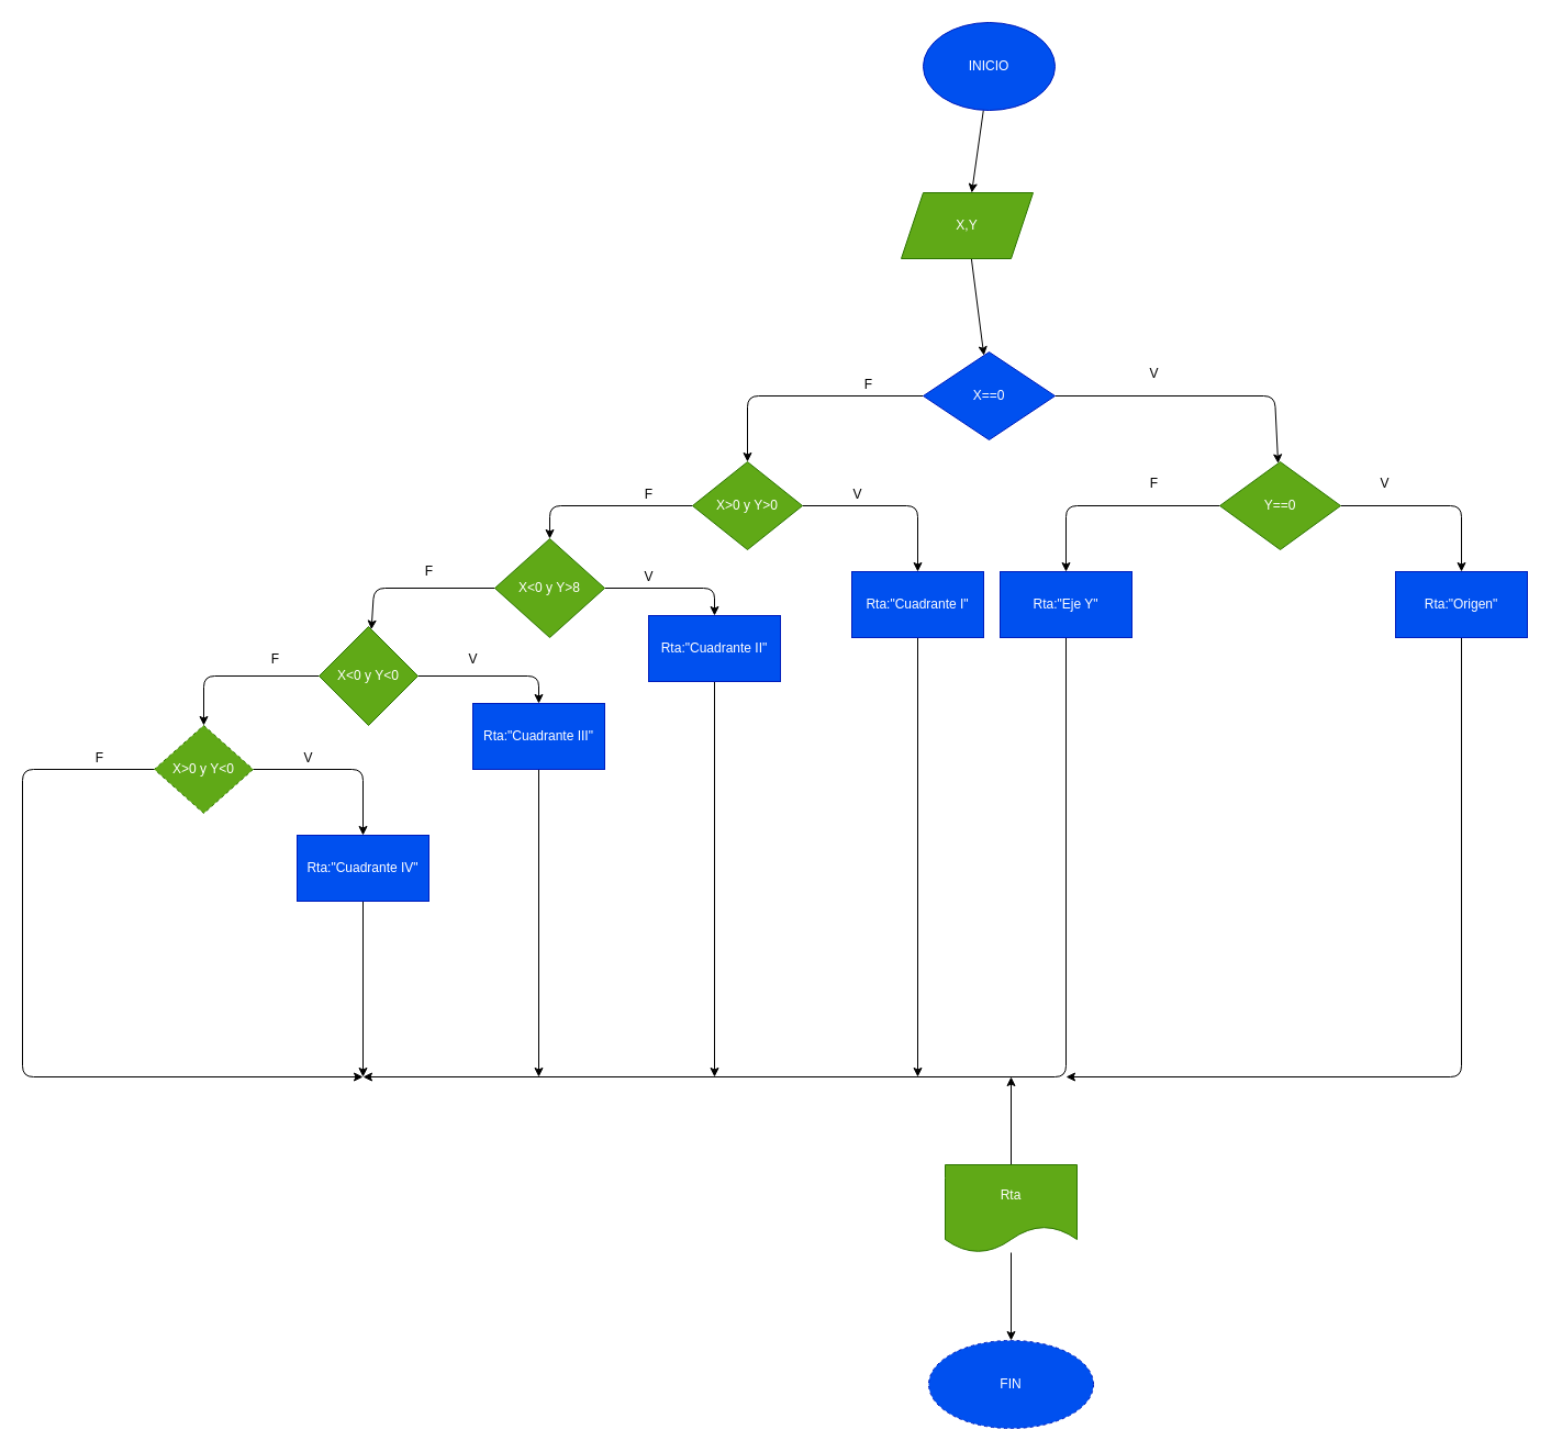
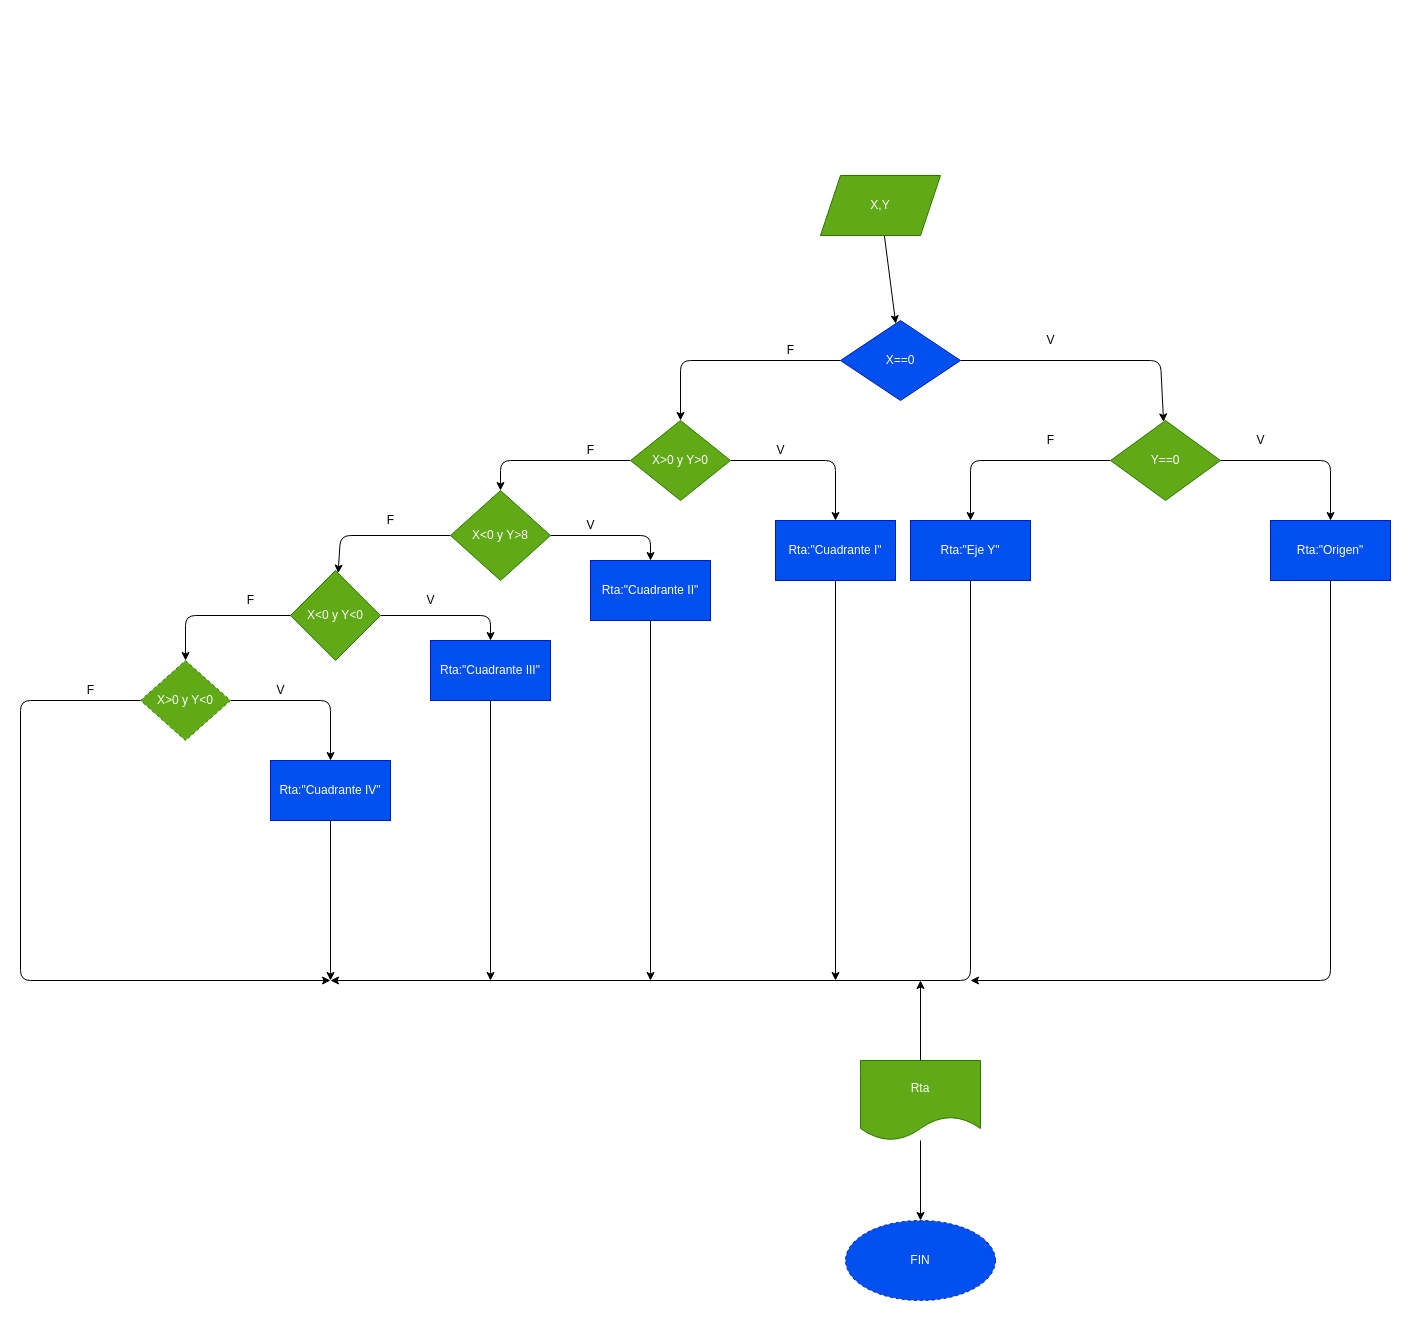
- <mxCell id="3" value="INICIO" style="ellipse;whiteSpace=wrap;html=1;fillColor=#0050ef;strokeColor=#001DBC;fontColor=#ffffff;" vertex="1" parent="1"><mxGeometry x="840" y="20" width="120" height="80" as="geometry" /></mxCell>
- <mxCell id="2" value="" style="edgeStyle=none;html=1;" edge="1" parent="1" source="3" target="5"><mxGeometry relative="1" as="geometry" /></mxCell>
